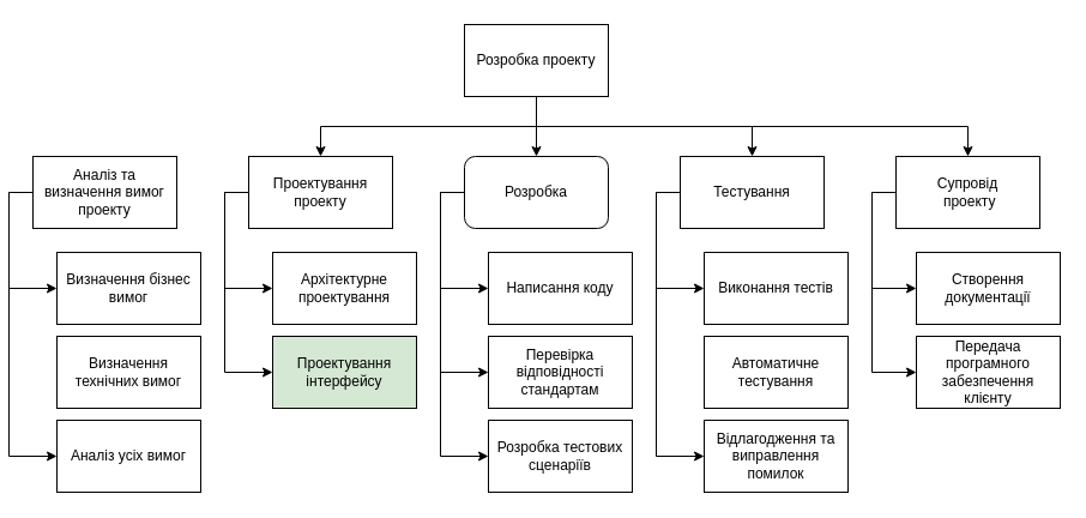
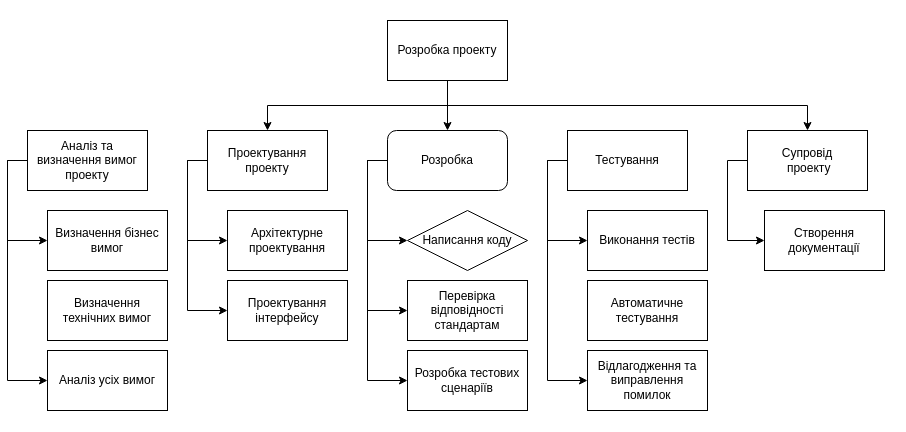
- <mxCell id="4" style="edgeStyle=orthogonalEdgeStyle;rounded=0;orthogonalLoop=1;jettySize=auto;html=1;entryX=0.5;entryY=0;entryDx=0;entryDy=0;exitX=0.5;exitY=1;exitDx=0;exitDy=0;" edge="1" parent="1" source="6" target="19"><mxGeometry relative="1" as="geometry" /></mxCell>
- <mxCell id="26" value="Написання коду" style="rounded=0;whiteSpace=wrap;html=1;" vertex="1" parent="1"><mxGeometry x="400" y="210" width="120" height="60" as="geometry" /></mxCell>
+ <mxCell id="26" value="Написання коду" style="rhombus;whiteSpace=wrap;html=1;" vertex="1" parent="1"><mxGeometry x="400" y="210" width="120" height="60" as="geometry" /></mxCell>
- <mxCell id="21" style="edgeStyle=orthogonalEdgeStyle;rounded=0;orthogonalLoop=1;jettySize=auto;html=1;entryX=0;entryY=0.5;entryDx=0;entryDy=0;exitX=0;exitY=0.5;exitDx=0;exitDy=0;" edge="1" parent="1" source="22" target="33"><mxGeometry relative="1" as="geometry" /></mxCell>
- <mxCell id="25" value="Проектування інтерфейсу" style="rounded=0;whiteSpace=wrap;html=1;fillColor=#d5e8d4;" vertex="1" parent="1"><mxGeometry x="220" y="280" width="120" height="60" as="geometry" /></mxCell>
+ <mxCell id="25" value="Проектування інтерфейсу" style="rounded=0;whiteSpace=wrap;html=1;" vertex="1" parent="1"><mxGeometry x="220" y="280" width="120" height="60" as="geometry" /></mxCell>
- <mxCell id="33" value="Передача програмного забезпечення клієнту" style="rounded=0;whiteSpace=wrap;html=1;" vertex="1" parent="1"><mxGeometry x="757" y="280" width="120" height="60" as="geometry" /></mxCell>
